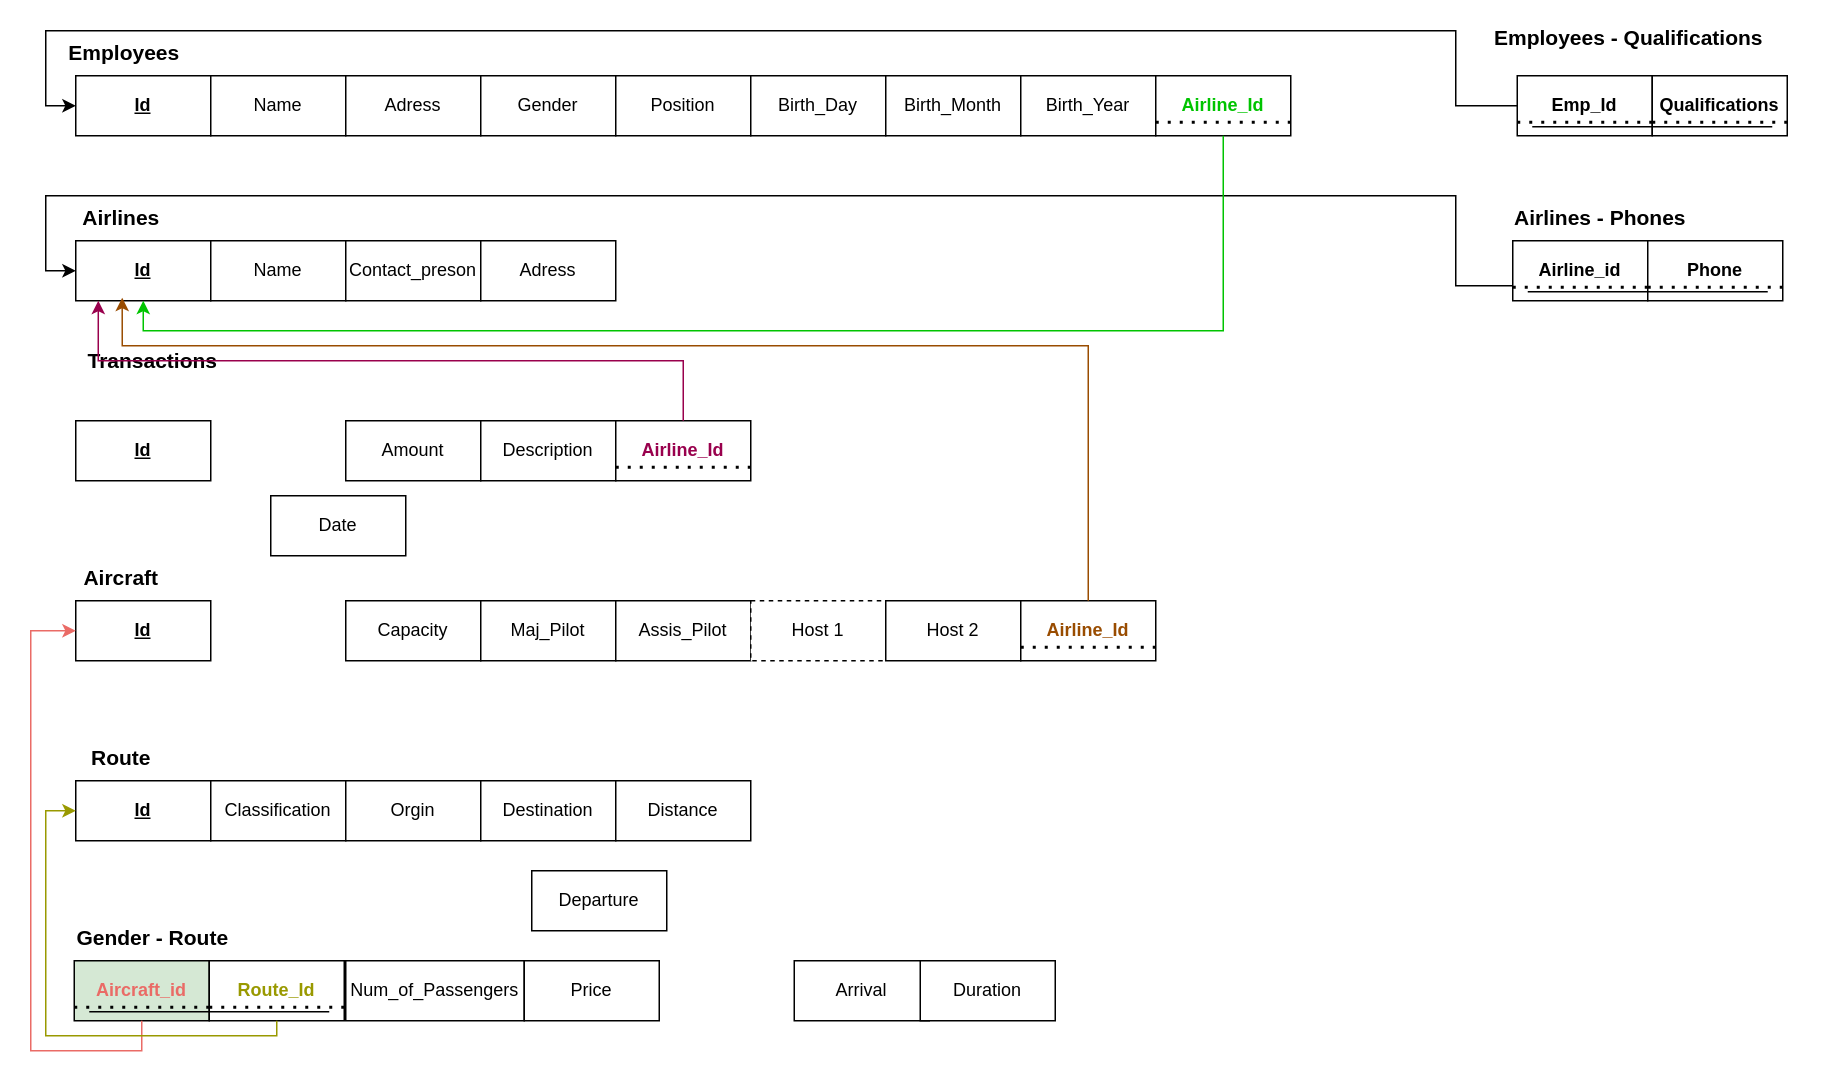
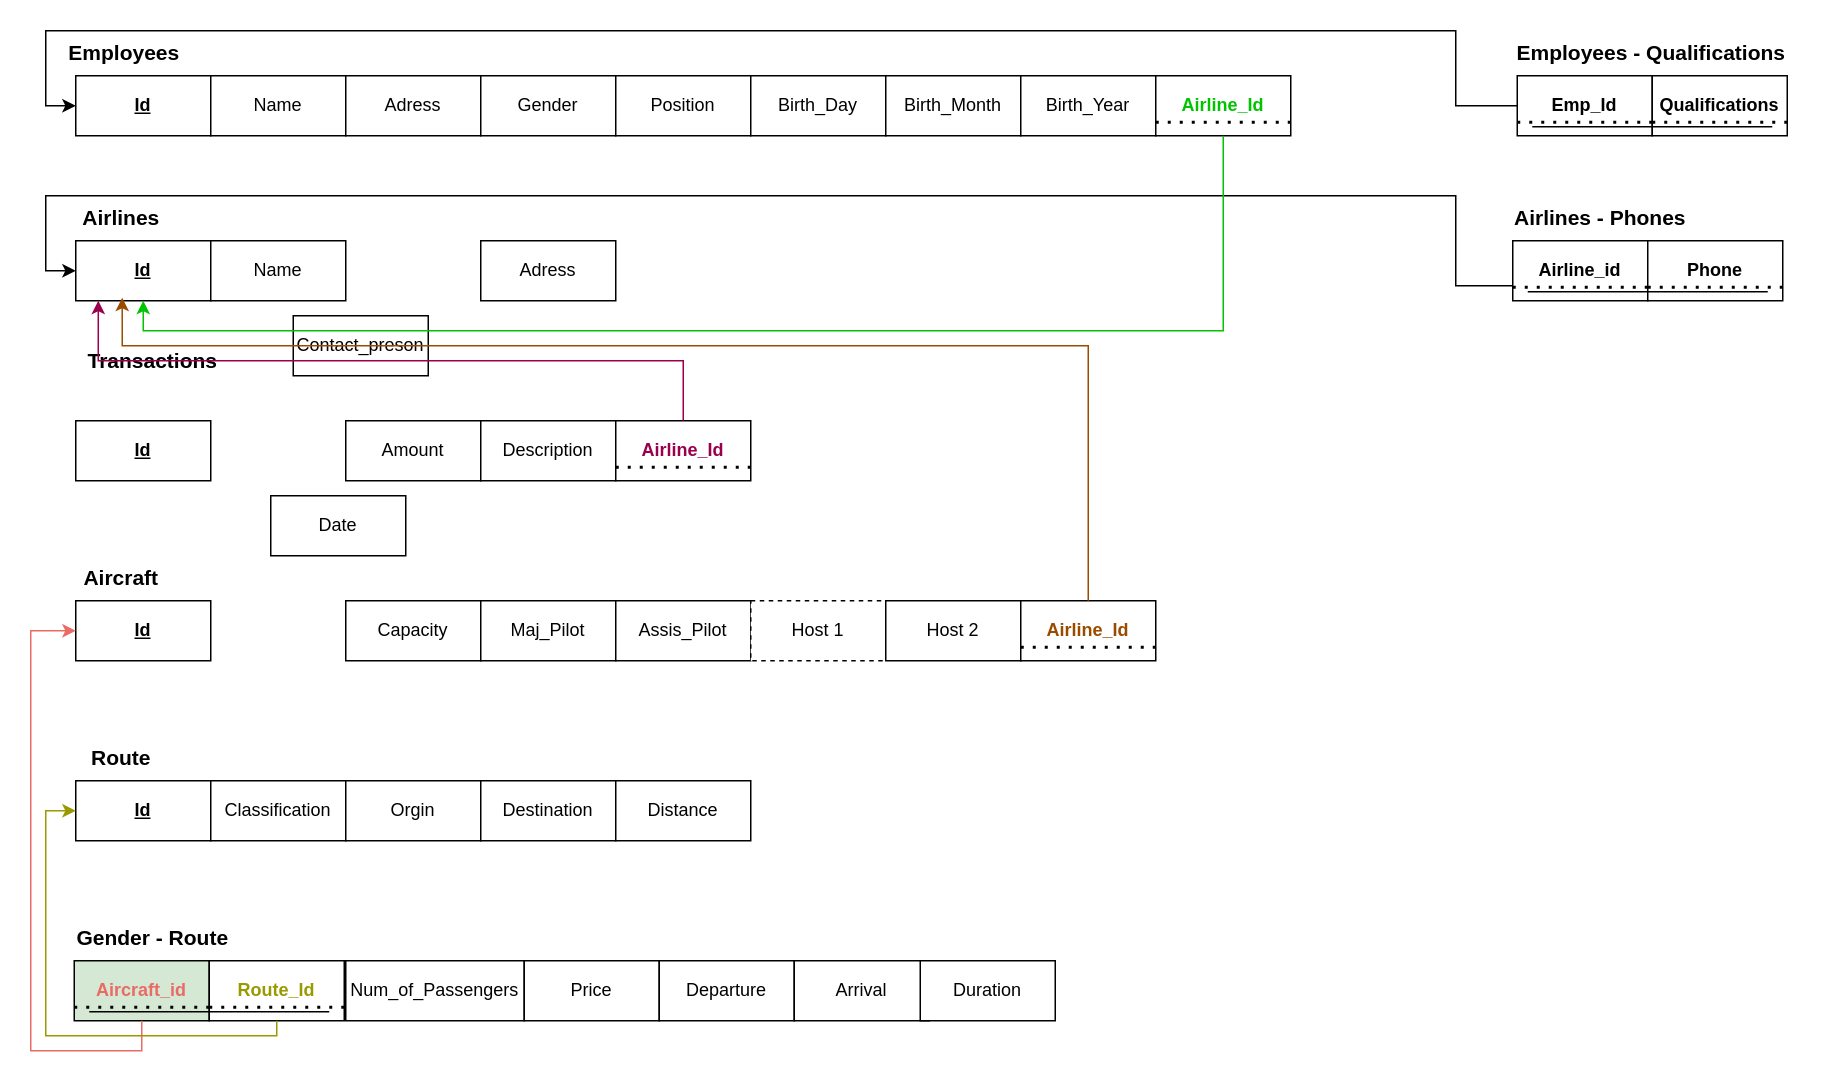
- <mxCell id="11" value="&lt;b&gt;&lt;font style=&quot;font-size: 14px;&quot;&gt;Employees&lt;/font&gt;&lt;/b&gt;&lt;b&gt;&lt;font style=&quot;font-size: 14px;&quot;&gt;&amp;nbsp;-&amp;nbsp;&lt;/font&gt;&lt;font style=&quot;font-size: 14px;&quot;&gt;Qualifications&lt;/font&gt;&lt;/b&gt;" style="text;html=1;align=center;verticalAlign=middle;resizable=0;points=[];autosize=1;strokeColor=none;fillColor=none;" vertex="1" parent="1"><mxGeometry x="985" y="10" width="200" height="30" as="geometry" /></mxCell>
+ <mxCell id="11" value="&lt;b&gt;&lt;font style=&quot;font-size: 14px;&quot;&gt;Employees&lt;/font&gt;&lt;/b&gt;&lt;b&gt;&lt;font style=&quot;font-size: 14px;&quot;&gt;&amp;nbsp;-&amp;nbsp;&lt;/font&gt;&lt;font style=&quot;font-size: 14px;&quot;&gt;Qualifications&lt;/font&gt;&lt;/b&gt;" style="text;html=1;align=center;verticalAlign=middle;resizable=0;points=[];autosize=1;strokeColor=none;fillColor=none;" vertex="1" parent="1"><mxGeometry x="1000" y="20" width="200" height="30" as="geometry" /></mxCell>
- <mxCell id="23" value="Contact_preson" style="rounded=0;whiteSpace=wrap;html=1;" vertex="1" parent="1"><mxGeometry x="230" y="160" width="90" height="40" as="geometry" /></mxCell>
+ <mxCell id="23" value="Contact_preson" style="rounded=0;whiteSpace=wrap;html=1;" vertex="1" parent="1"><mxGeometry x="195" y="210" width="90" height="40" as="geometry" /></mxCell>
- <mxCell id="74" value="Departure" style="rounded=0;whiteSpace=wrap;html=1;" vertex="1" parent="1"><mxGeometry x="354" y="580" width="90" height="40" as="geometry" /></mxCell>
+ <mxCell id="74" value="Departure" style="rounded=0;whiteSpace=wrap;html=1;" vertex="1" parent="1"><mxGeometry x="439" y="640" width="90" height="40" as="geometry" /></mxCell>
